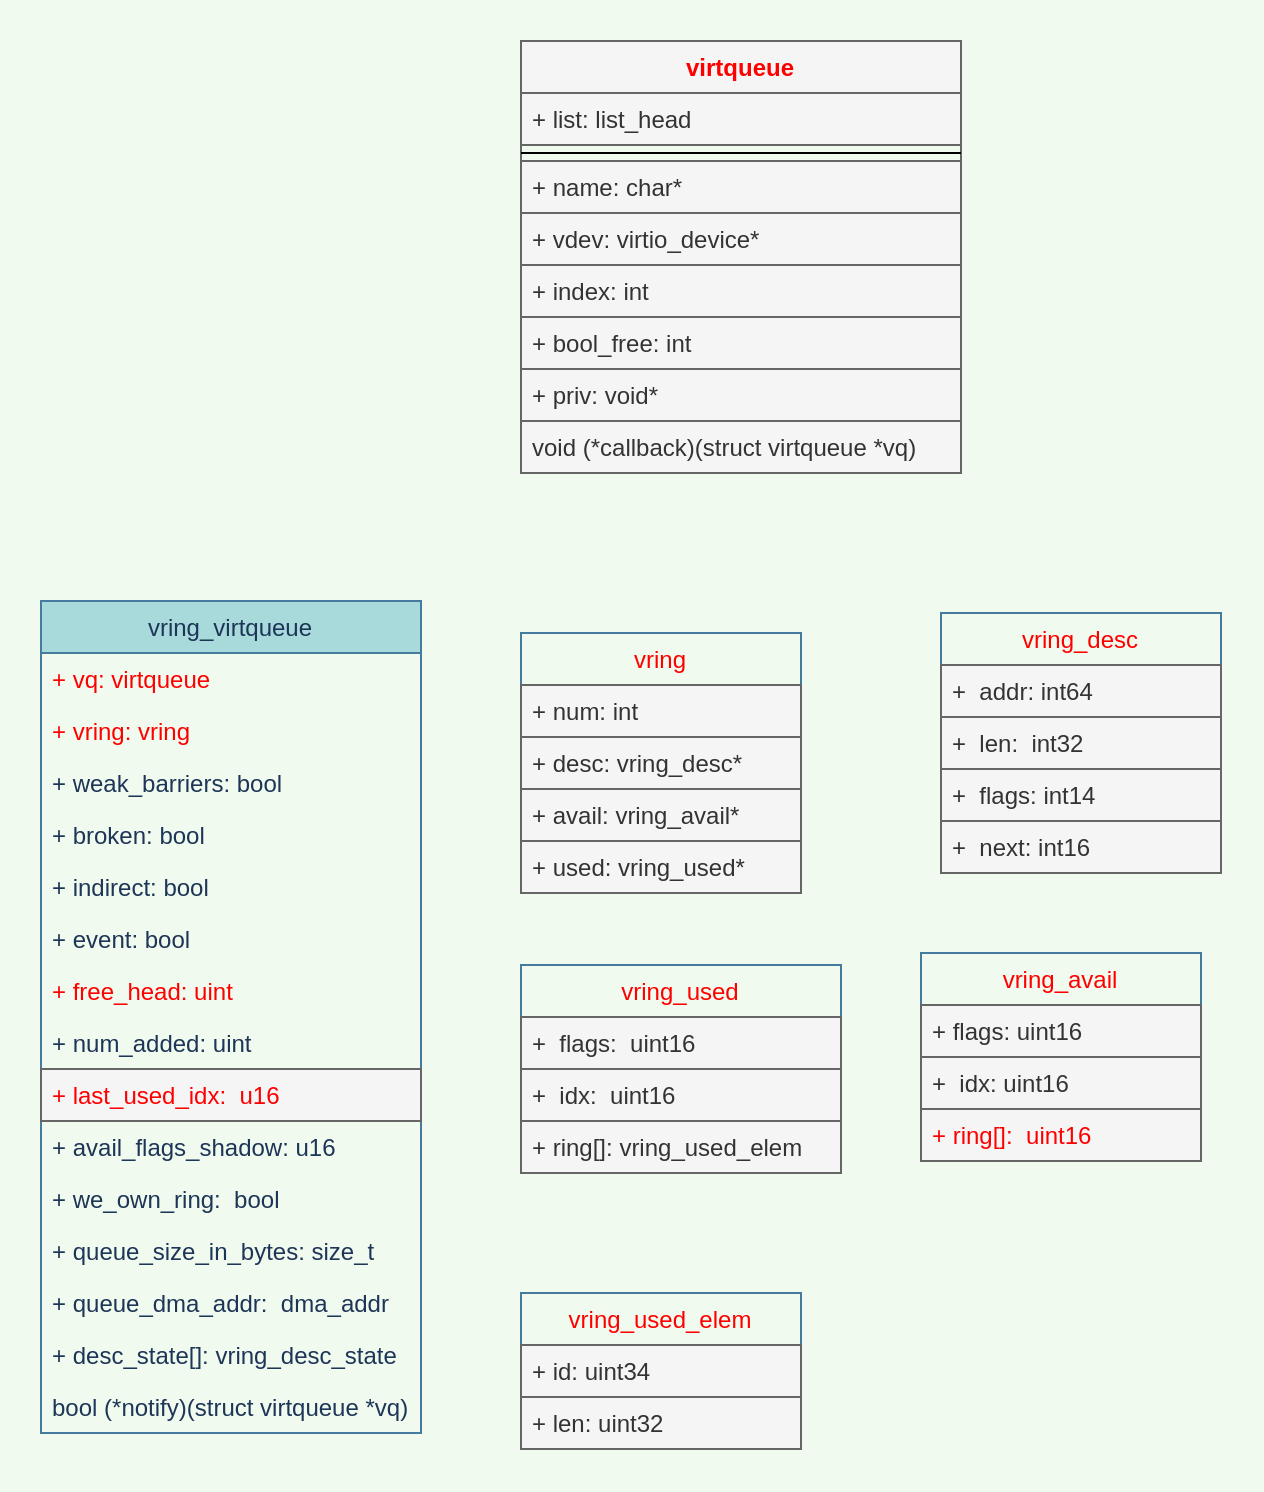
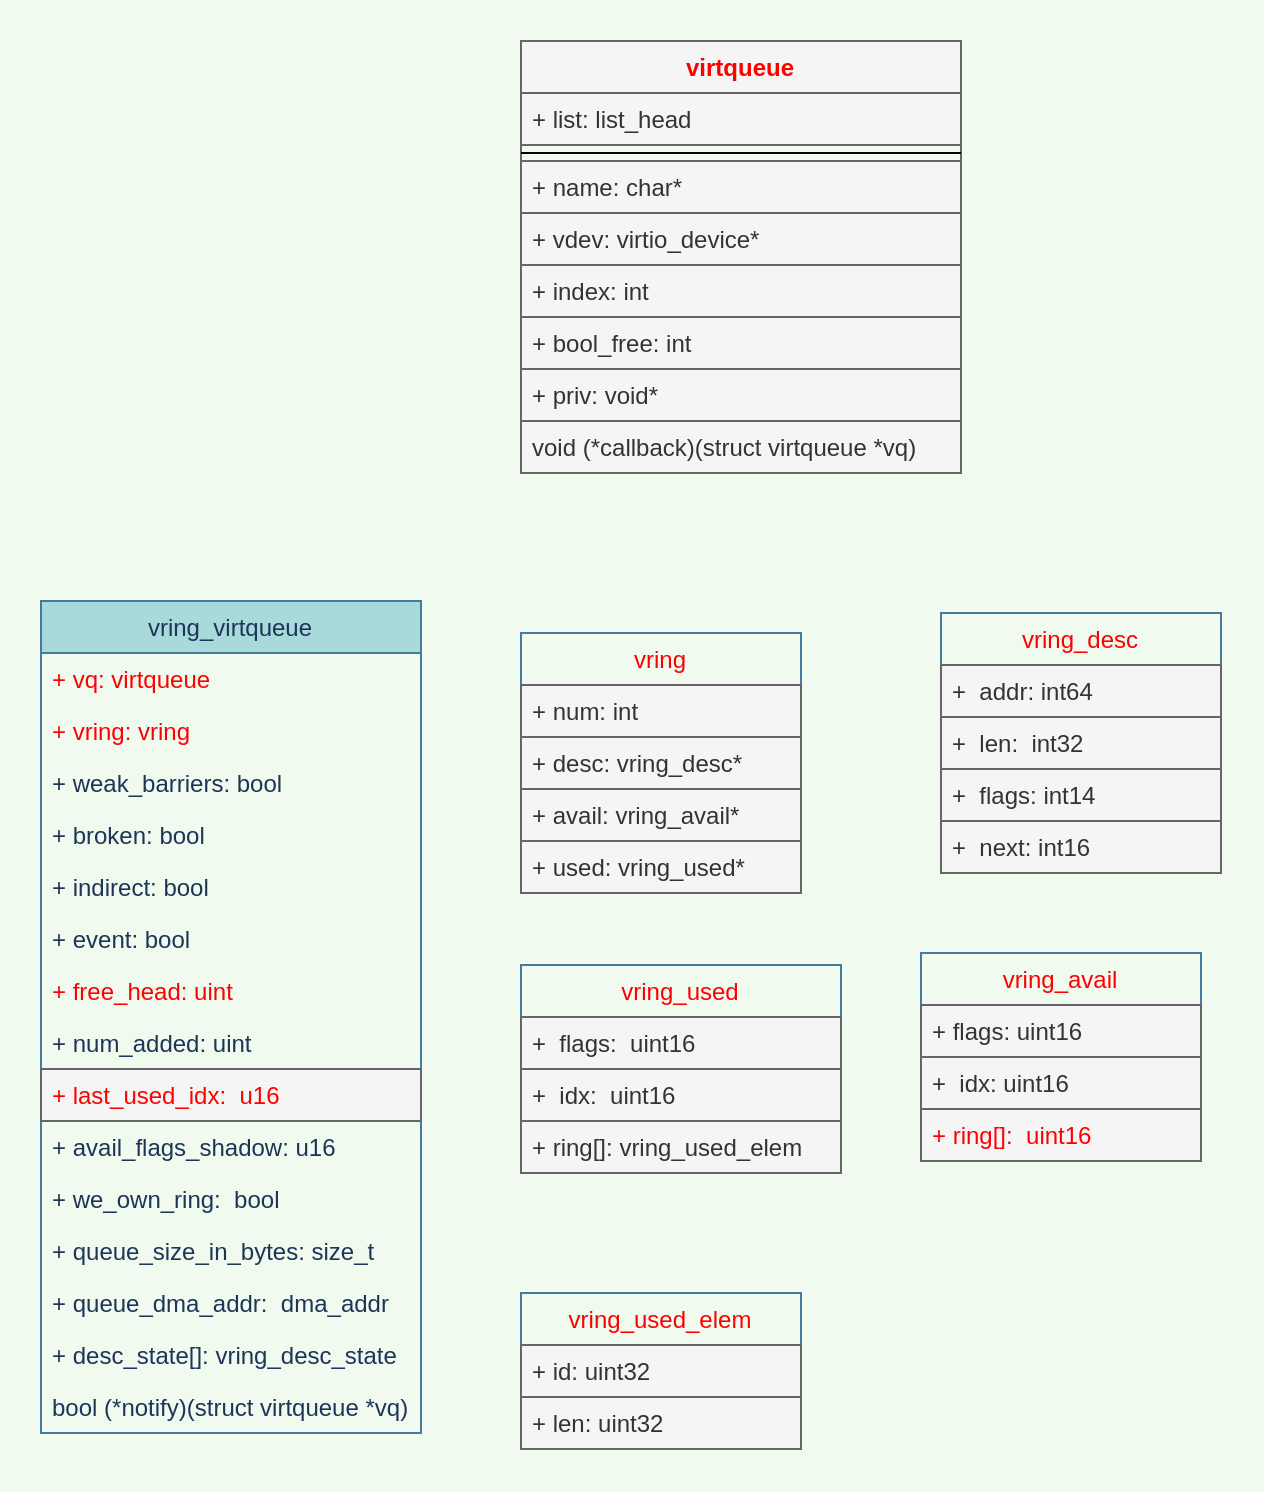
- <mxCell id="46" value="+ id: uint34" style="text;strokeColor=#666666;fillColor=#f5f5f5;align=left;verticalAlign=top;spacingLeft=4;spacingRight=4;overflow=hidden;rotatable=0;points=[[0,0.5],[1,0.5]];portConstraint=eastwest;fontColor=#333333;" parent="45" vertex="1"><mxGeometry y="26" width="140" height="26" as="geometry" /></mxCell>
+ <mxCell id="46" value="+ id: uint32" style="text;strokeColor=#666666;fillColor=#f5f5f5;align=left;verticalAlign=top;spacingLeft=4;spacingRight=4;overflow=hidden;rotatable=0;points=[[0,0.5],[1,0.5]];portConstraint=eastwest;fontColor=#333333;" parent="45" vertex="1"><mxGeometry y="26" width="140" height="26" as="geometry" /></mxCell>
